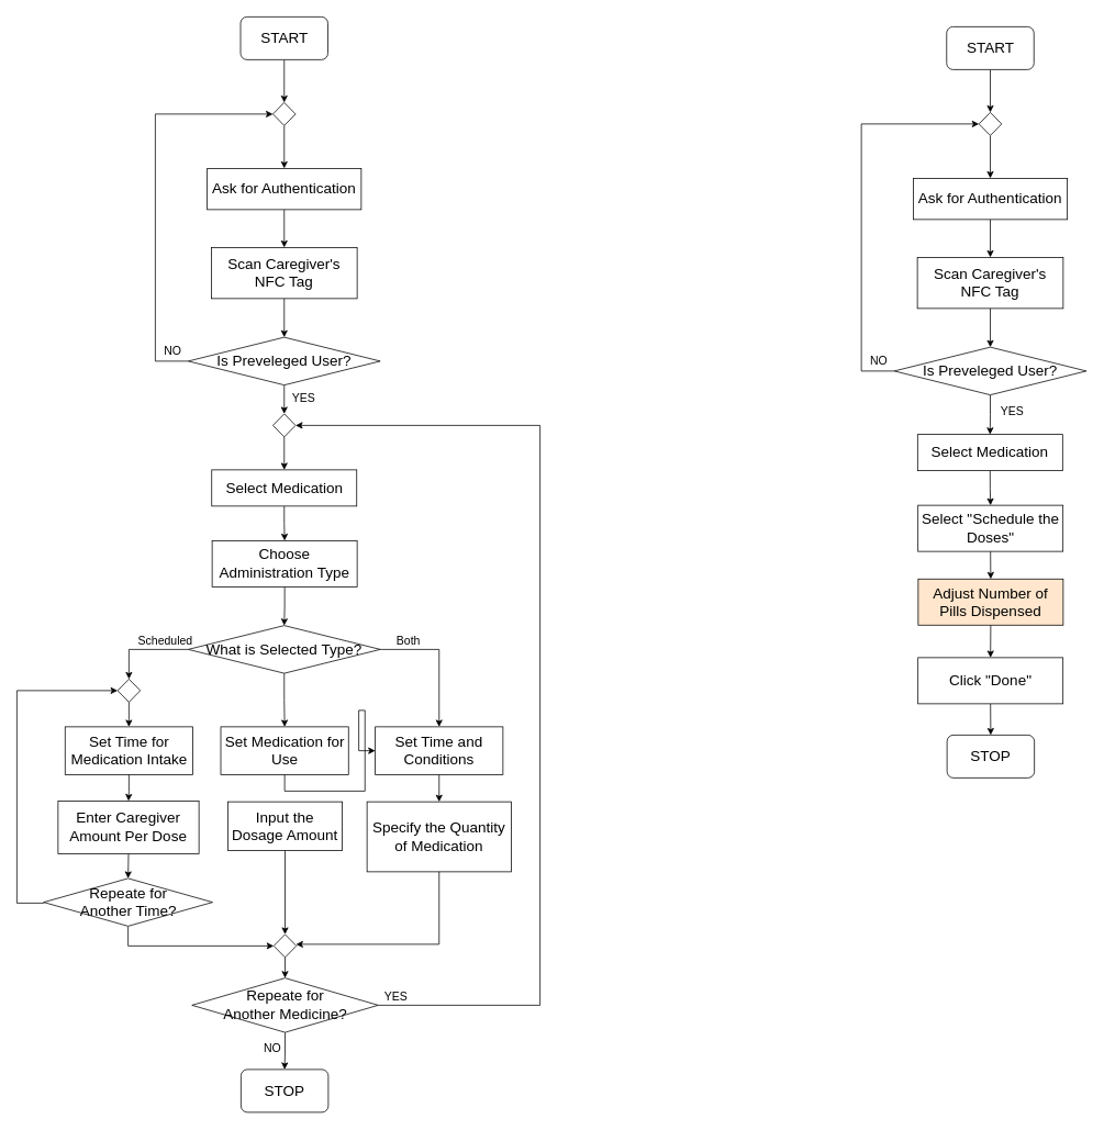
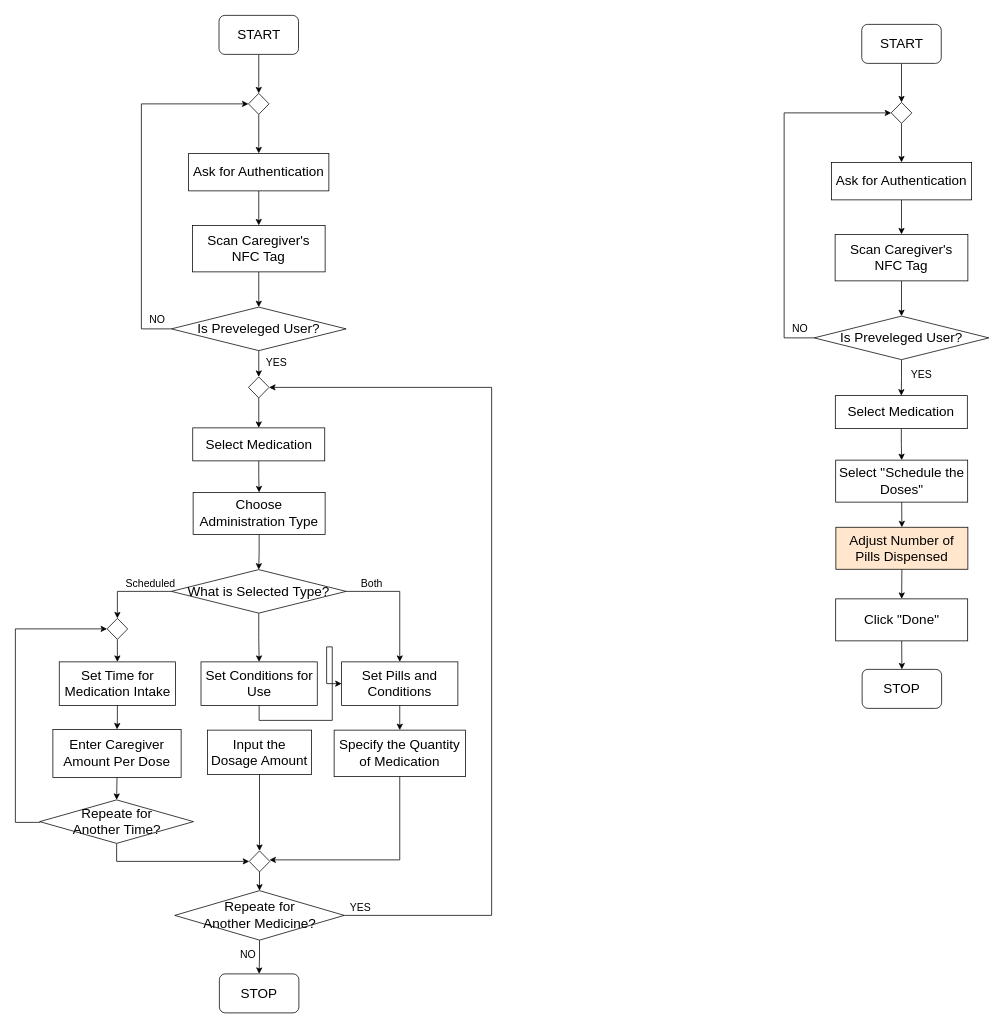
- <mxCell id="25" value="&lt;span style=&quot;font-size: 18px;&quot;&gt;Set Medication for Use&lt;/span&gt;" style="rounded=0;whiteSpace=wrap;html=1;" vertex="1" parent="1"><mxGeometry x="267.5" y="882" width="155" height="58" as="geometry" /></mxCell>
+ <mxCell id="25" value="&lt;span style=&quot;font-size: 18px;&quot;&gt;Set Conditions for Use&lt;/span&gt;" style="rounded=0;whiteSpace=wrap;html=1;" vertex="1" parent="1"><mxGeometry x="267.5" y="882" width="155" height="58" as="geometry" /></mxCell>
- <mxCell id="27" value="&lt;span style=&quot;font-size: 18px;&quot;&gt;Set Time and Conditions&lt;/span&gt;" style="rounded=0;whiteSpace=wrap;html=1;" vertex="1" parent="1"><mxGeometry x="455" y="882" width="155" height="58" as="geometry" /></mxCell>
+ <mxCell id="27" value="&lt;span style=&quot;font-size: 18px;&quot;&gt;Set Pills and Conditions&lt;/span&gt;" style="rounded=0;whiteSpace=wrap;html=1;" vertex="1" parent="1"><mxGeometry x="455" y="882" width="155" height="58" as="geometry" /></mxCell>
- <mxCell id="39" value="&lt;font style=&quot;font-size: 18px;&quot;&gt;Specify the Quantity of Medication&lt;/font&gt;" style="rounded=0;whiteSpace=wrap;html=1;" vertex="1" parent="1"><mxGeometry x="445" y="973" width="175" height="85" as="geometry" /></mxCell>
+ <mxCell id="39" value="&lt;font style=&quot;font-size: 18px;&quot;&gt;Specify the Quantity of Medication&lt;/font&gt;" style="rounded=0;whiteSpace=wrap;html=1;" vertex="1" parent="1"><mxGeometry x="445" y="973" width="175" height="62" as="geometry" /></mxCell>
